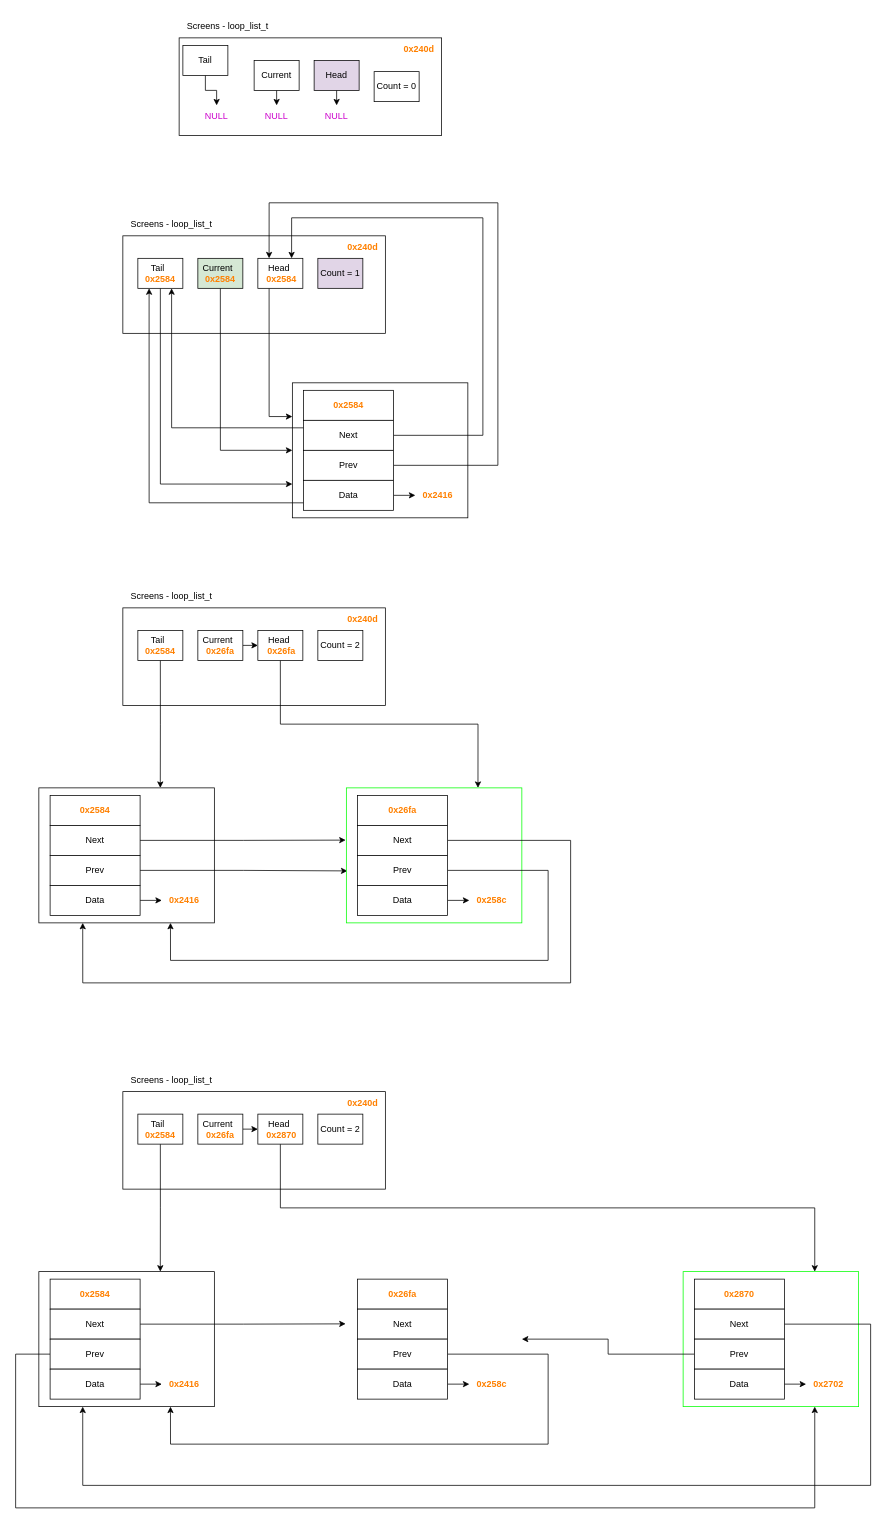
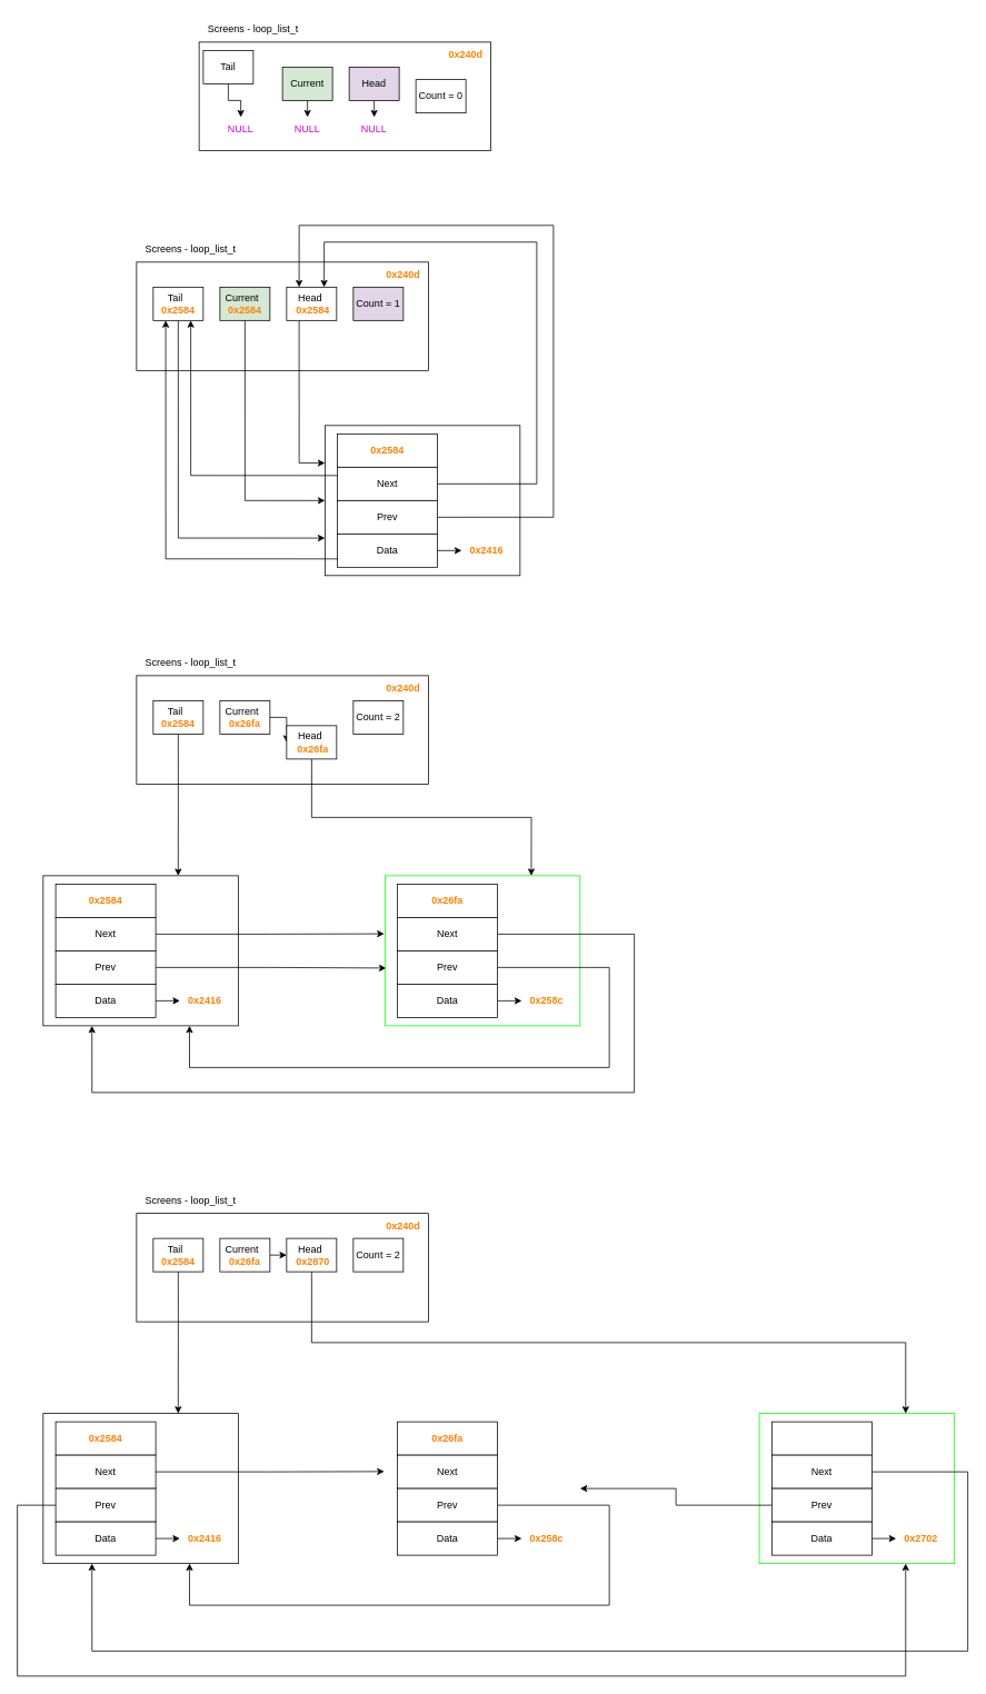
- <mxCell id="11" value="Current" style="rounded=0;whiteSpace=wrap;html=1;" vertex="1" parent="1"><mxGeometry x="338" y="80" width="60" height="40" as="geometry" /></mxCell>
+ <mxCell id="11" value="Current" style="rounded=0;whiteSpace=wrap;html=1;fillColor=#d5e8d4;" vertex="1" parent="1"><mxGeometry x="338" y="80" width="60" height="40" as="geometry" /></mxCell>
- <mxCell id="68" value="Head&amp;nbsp;&lt;br&gt;&amp;nbsp;&lt;span style=&quot;color: rgb(255, 128, 0); font-weight: 700;&quot;&gt;0x26fa&lt;/span&gt;" style="rounded=0;whiteSpace=wrap;html=1;" vertex="1" parent="1"><mxGeometry x="342.97" y="840" width="60" height="40" as="geometry" /></mxCell>
+ <mxCell id="68" value="Head&amp;nbsp;&lt;br&gt;&amp;nbsp;&lt;span style=&quot;color: rgb(255, 128, 0); font-weight: 700;&quot;&gt;0x26fa&lt;/span&gt;" style="rounded=0;whiteSpace=wrap;html=1;" vertex="1" parent="1"><mxGeometry x="342.97" y="870" width="60" height="40" as="geometry" /></mxCell>
- <mxCell id="104" value="0x2870" style="text;html=1;strokeColor=none;fillColor=none;align=center;verticalAlign=middle;whiteSpace=wrap;rounded=0;fontStyle=1;fontColor=#FF8000;" vertex="1" parent="1"><mxGeometry x="955" y="1710" width="60" height="30" as="geometry" /></mxCell>
